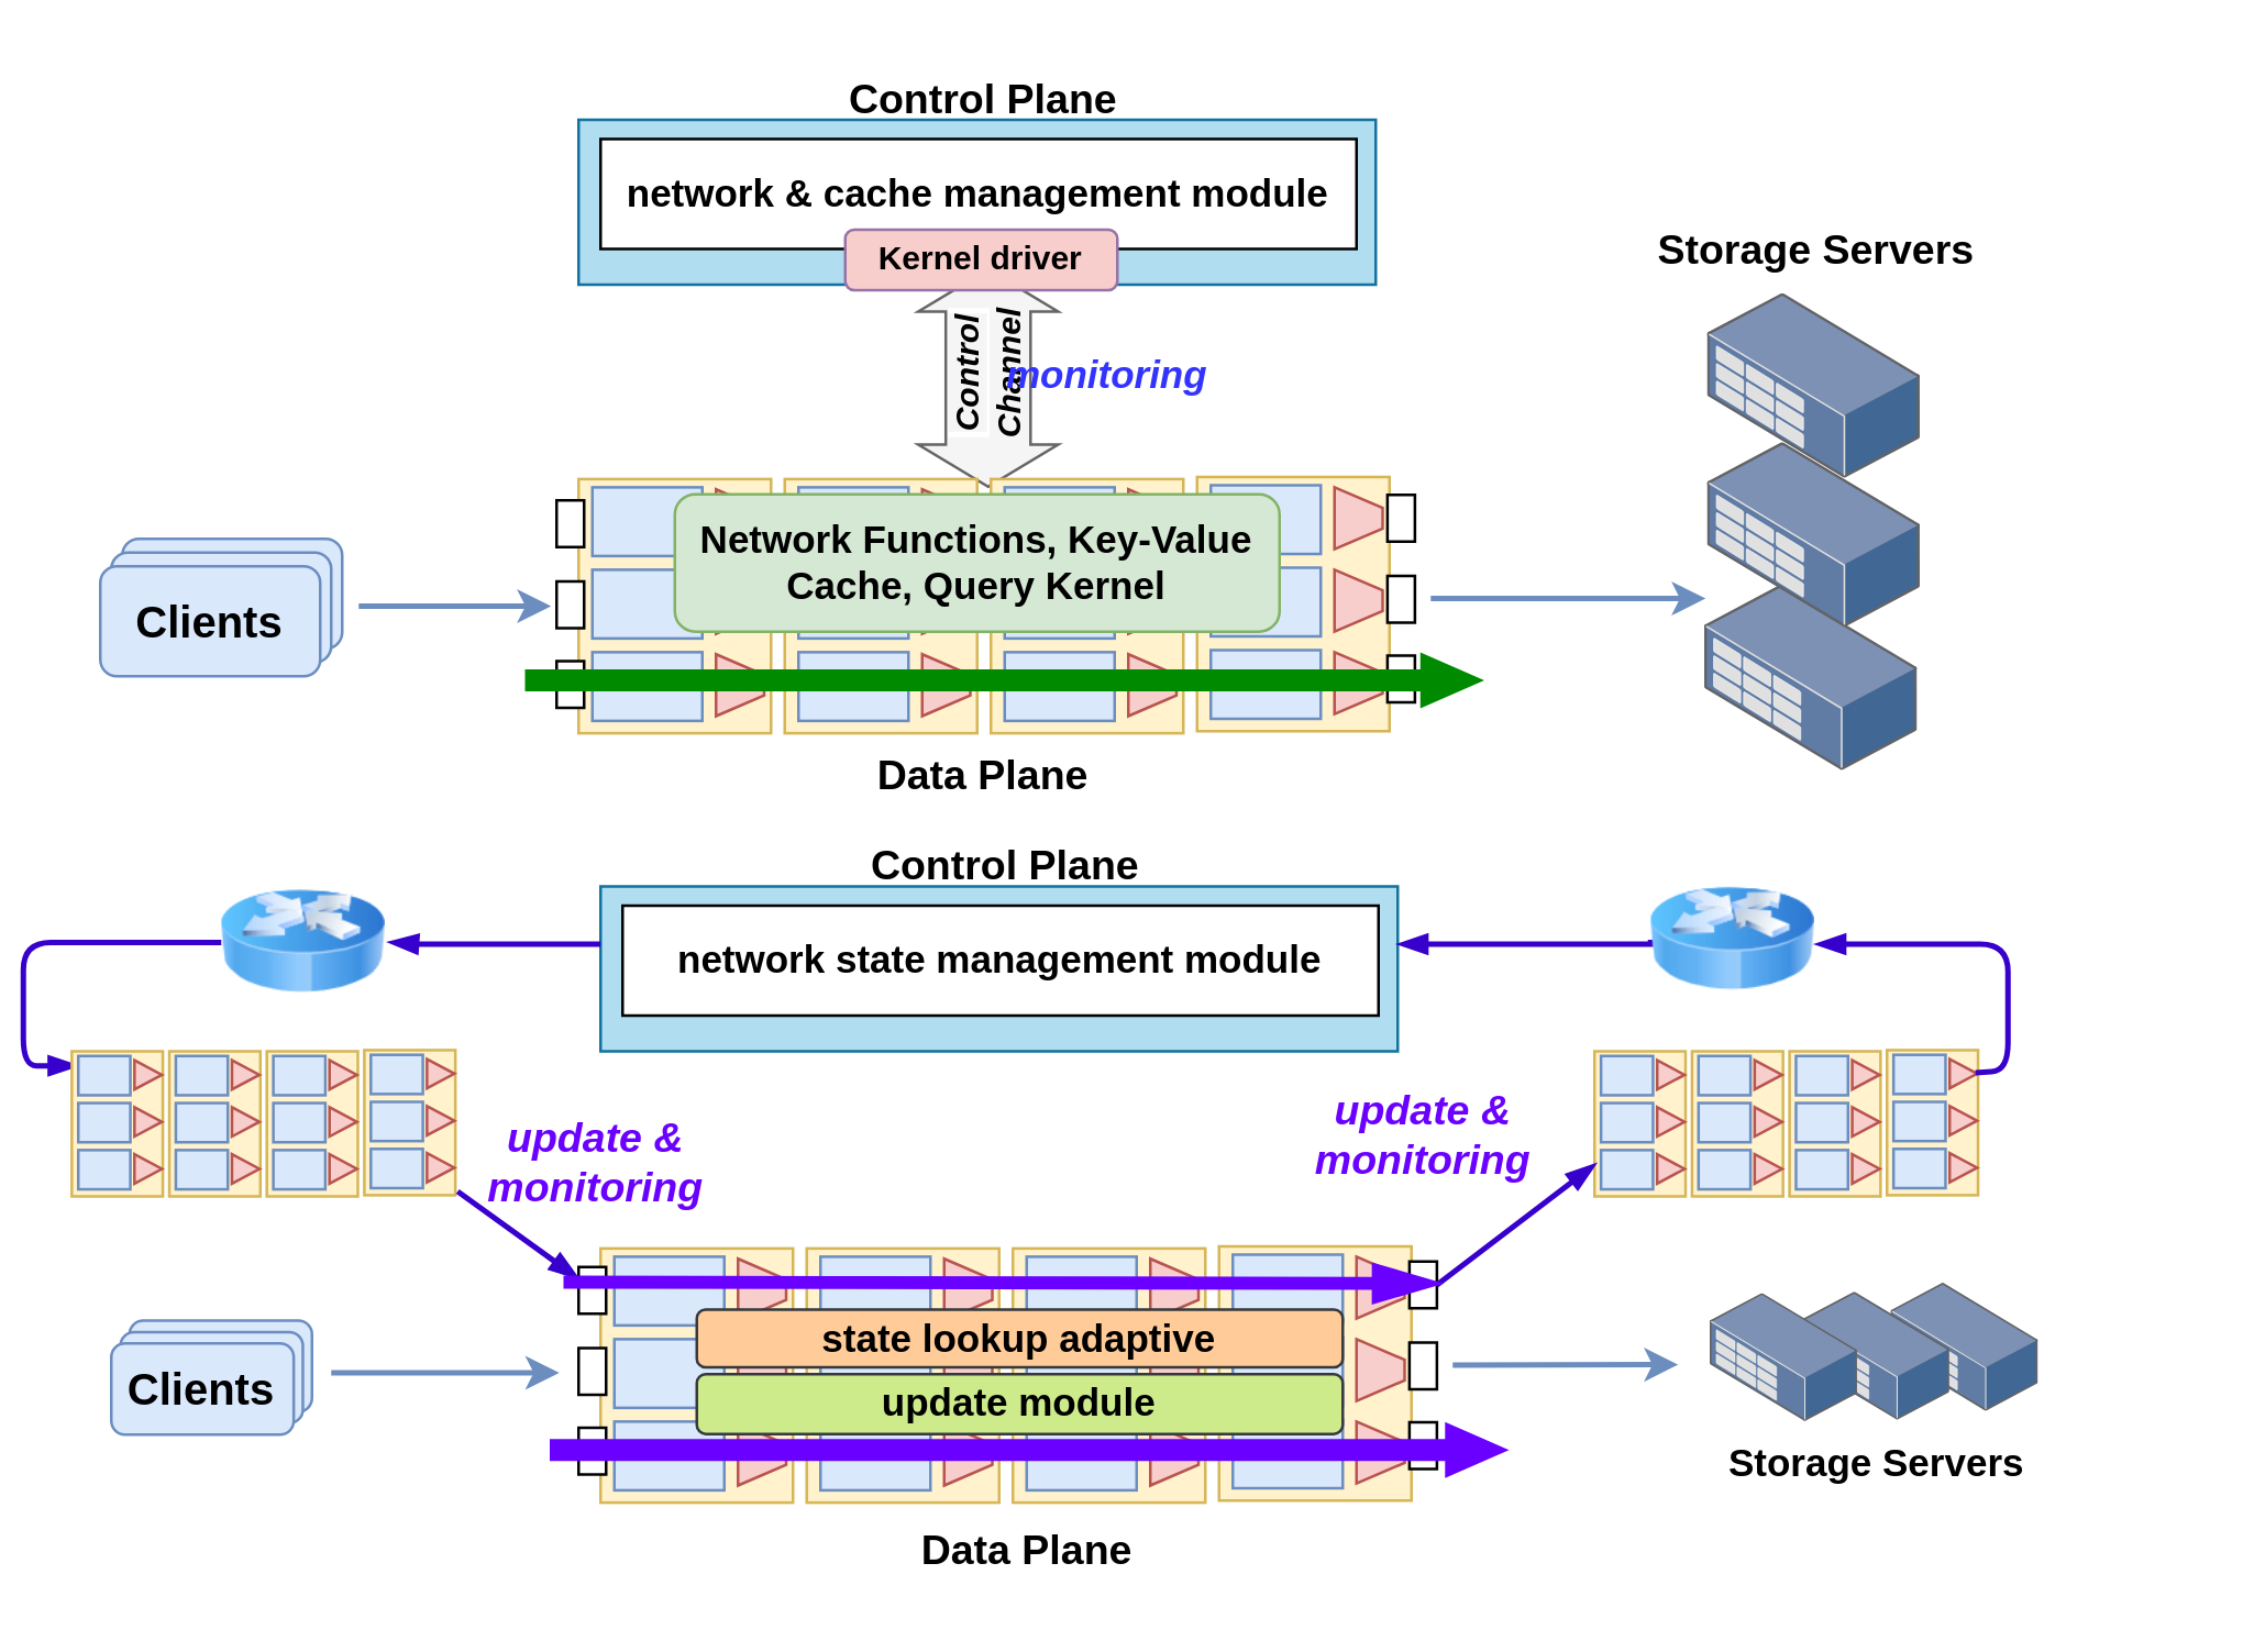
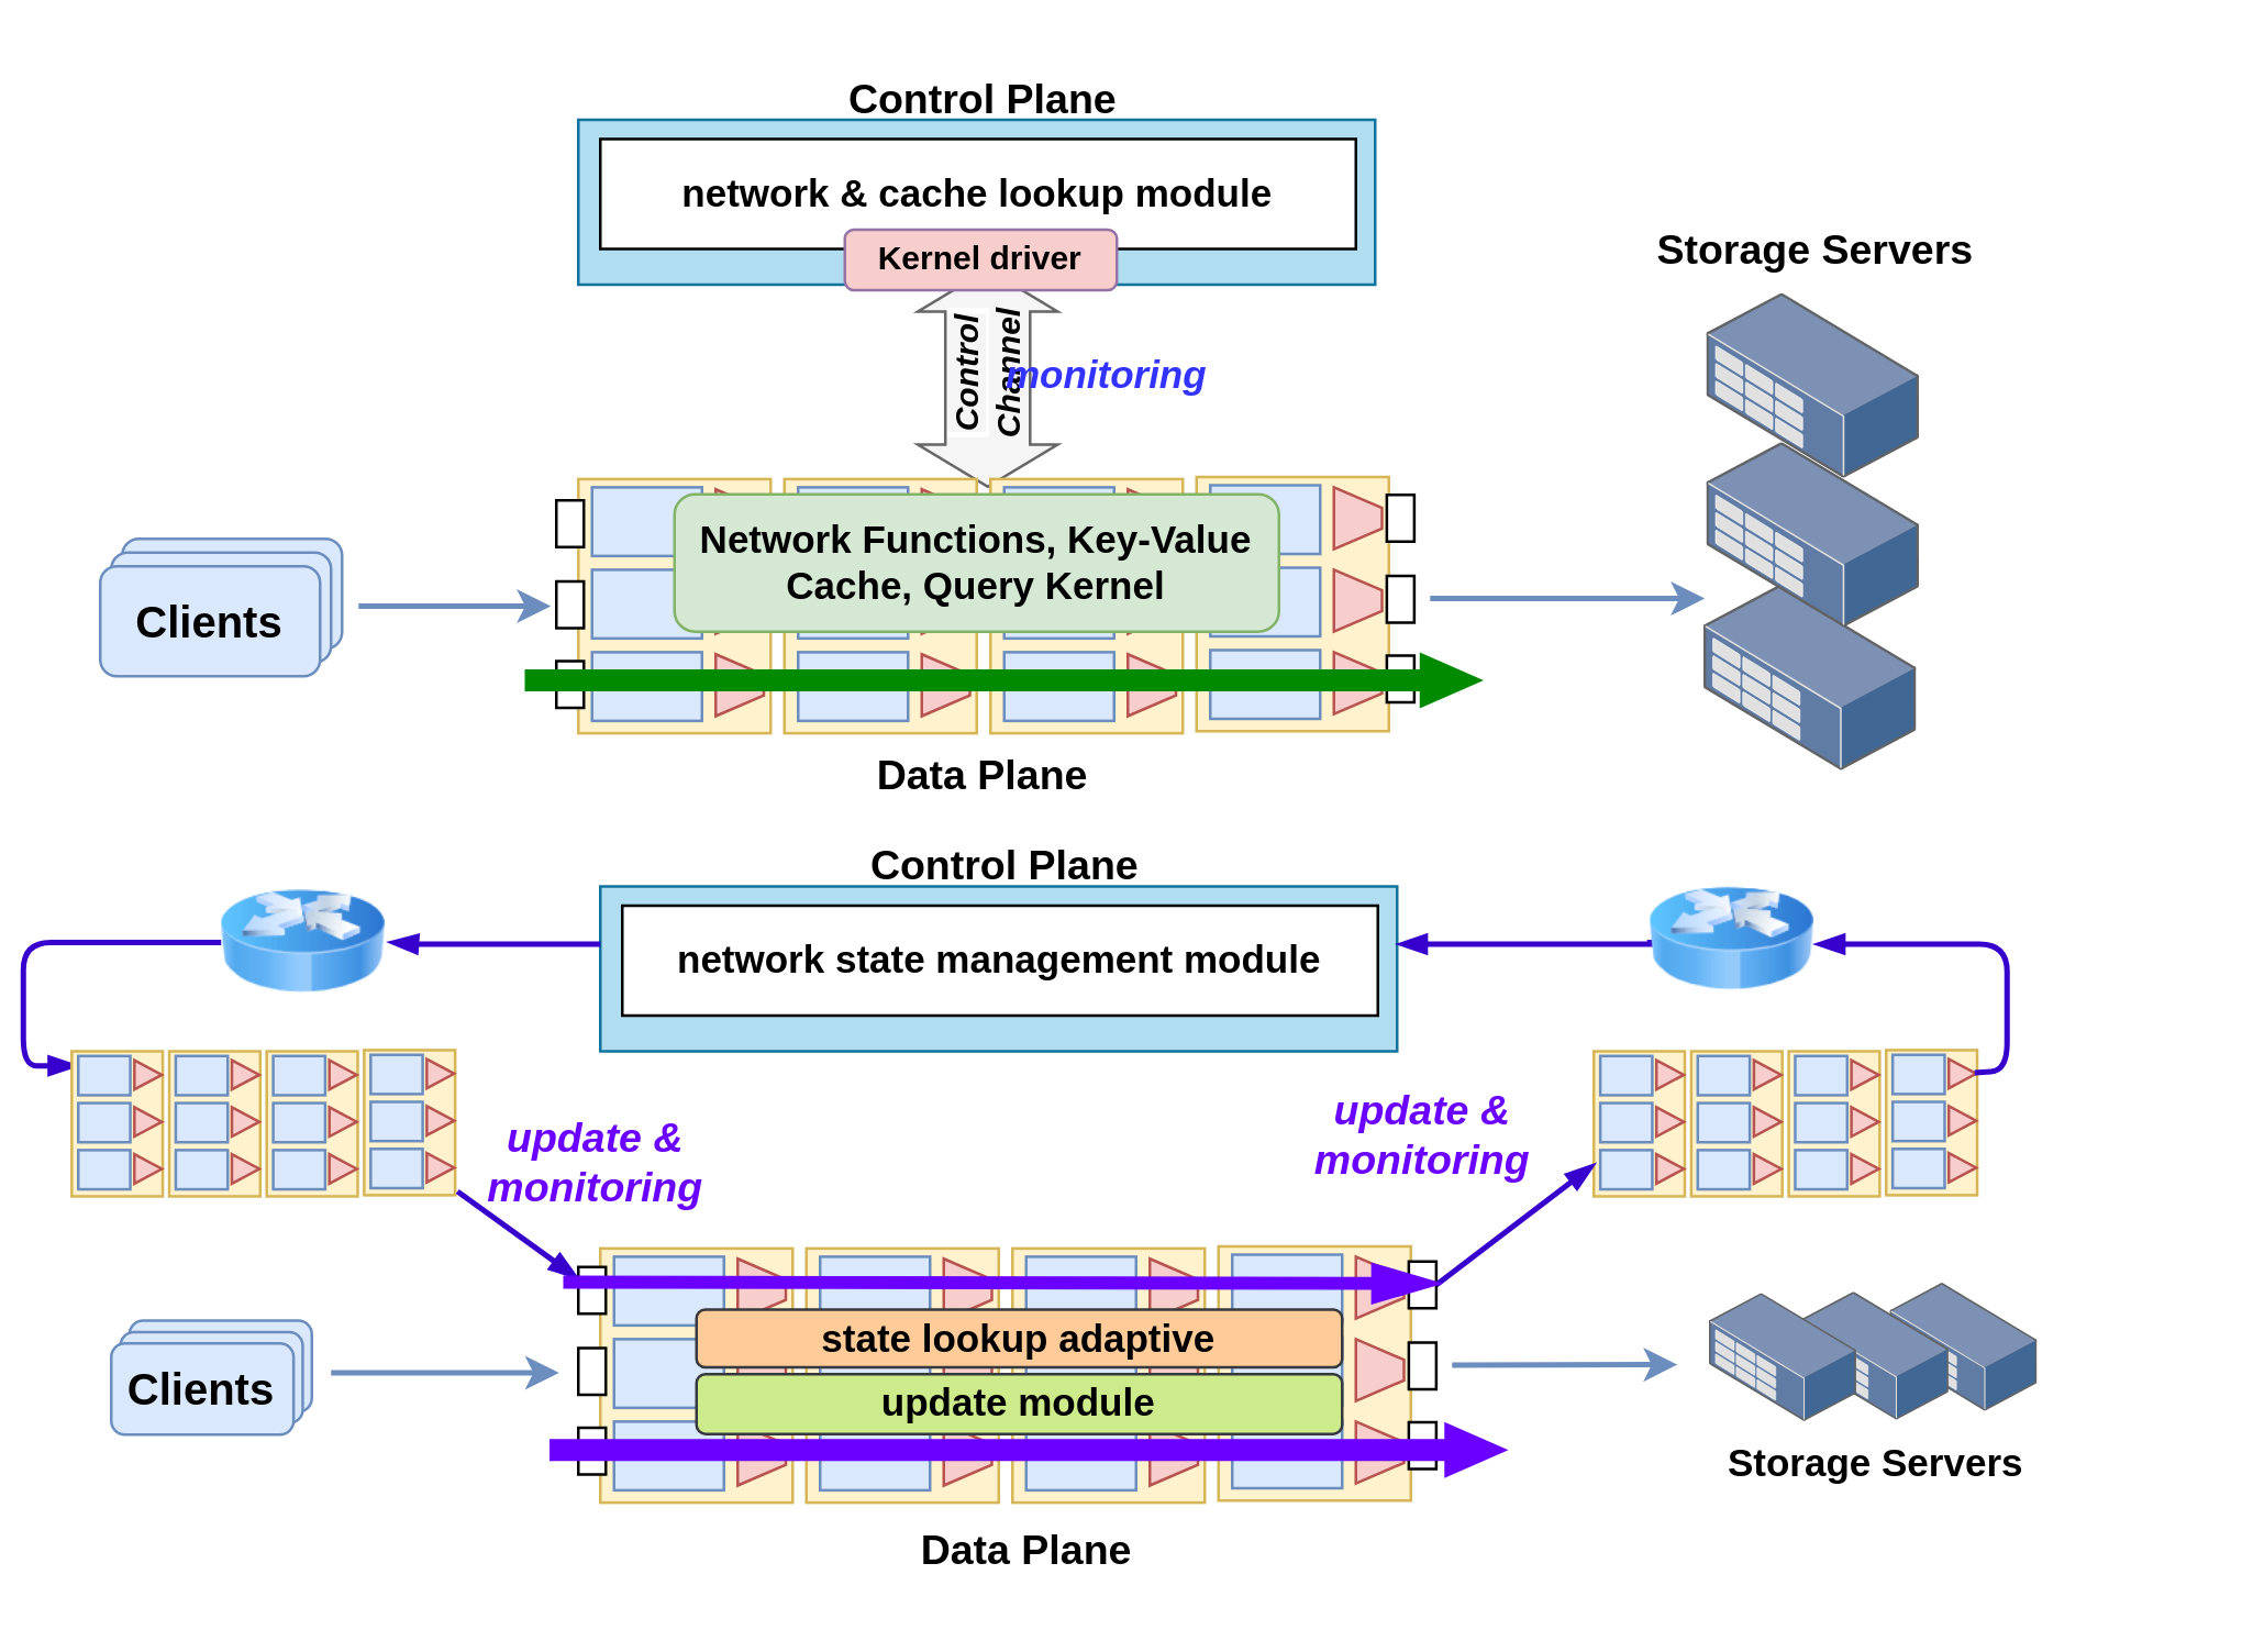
- <mxCell id="3" value="&lt;b&gt;&lt;font style=&quot;font-size: 14px;&quot;&gt;network &amp;amp; cache management module&lt;/font&gt;&lt;/b&gt;" style="rounded=0;whiteSpace=wrap;html=1;" vertex="1" parent="1"><mxGeometry x="213" y="50" width="275" height="40" as="geometry" /></mxCell>
+ <mxCell id="3" value="&lt;b&gt;&lt;font style=&quot;font-size: 14px;&quot;&gt;network &amp;amp; cache lookup module&lt;/font&gt;&lt;/b&gt;" style="rounded=0;whiteSpace=wrap;html=1;" vertex="1" parent="1"><mxGeometry x="213" y="50" width="275" height="40" as="geometry" /></mxCell>
